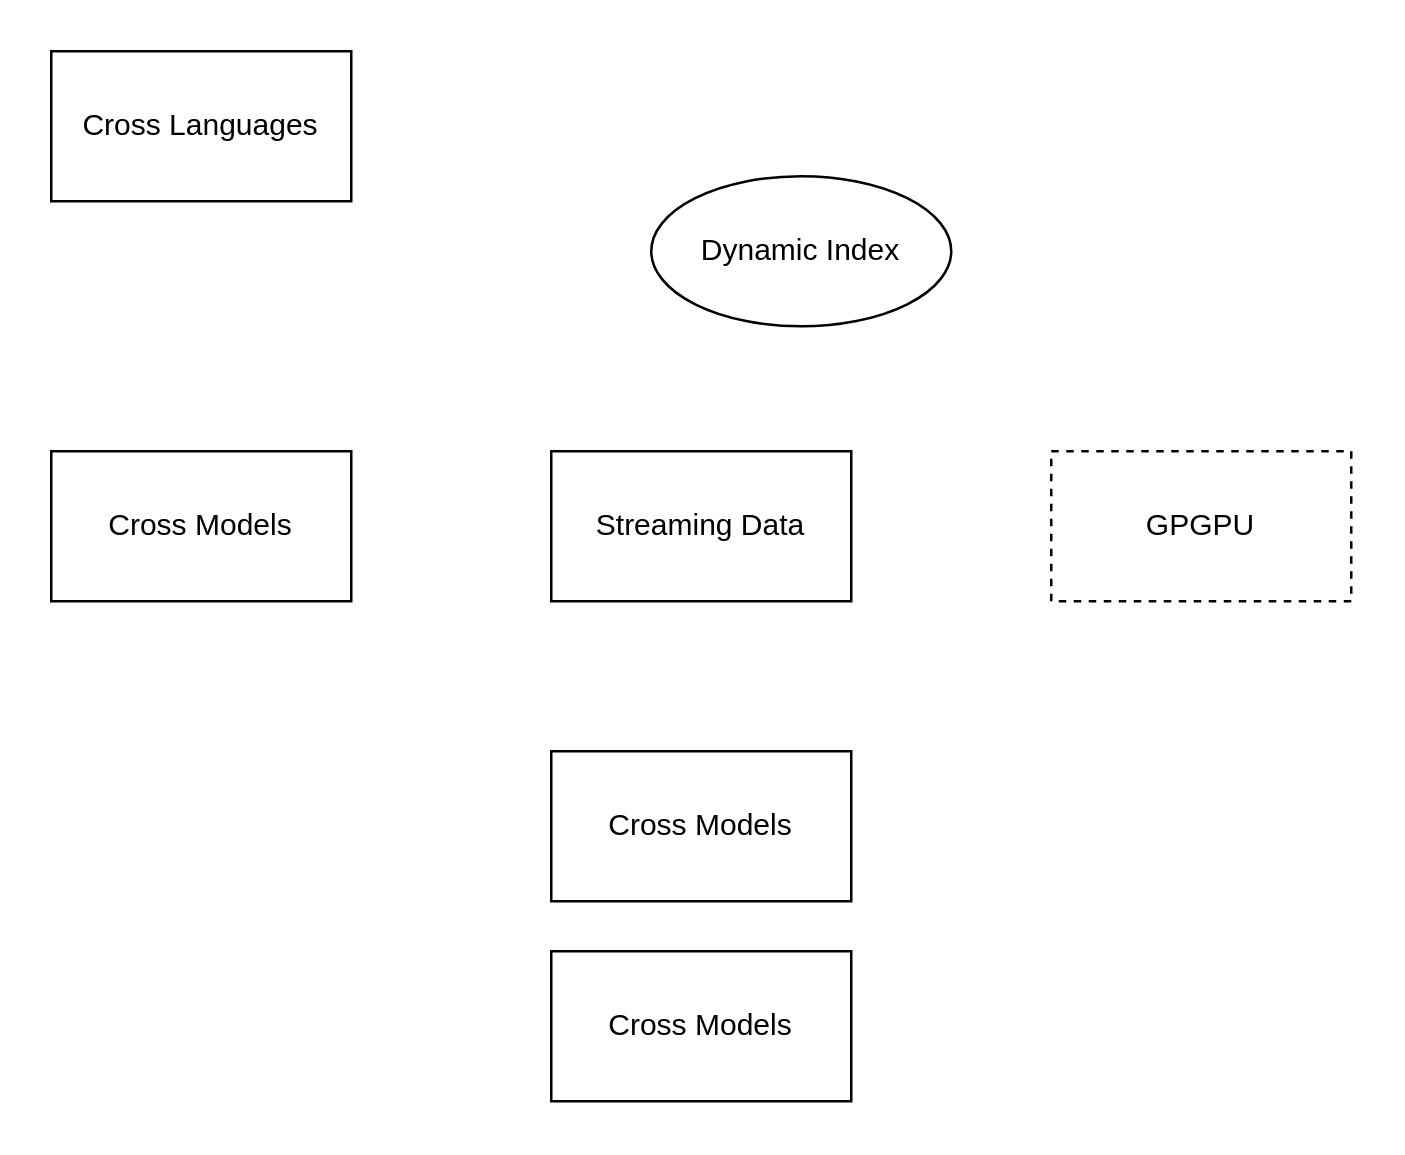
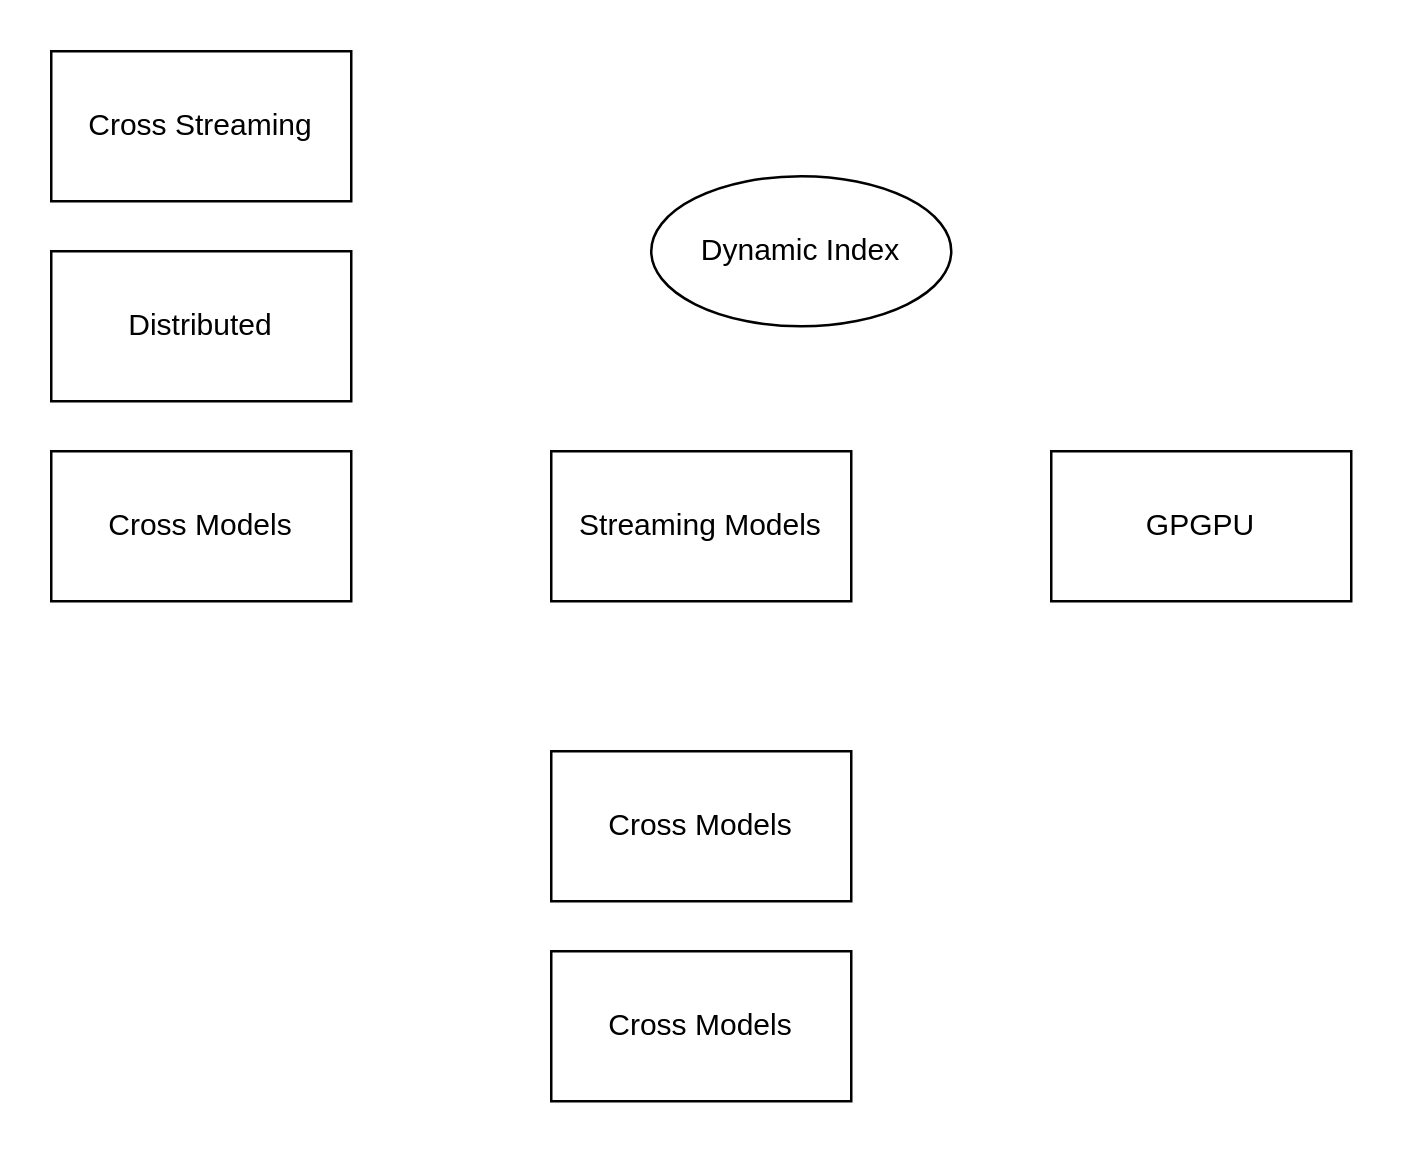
- <mxCell id="2" value="Cross Languages" style="rounded=0;whiteSpace=wrap;html=1;" vertex="1" parent="1"><mxGeometry x="20" y="20" width="120" height="60" as="geometry" /></mxCell>
+ <mxCell id="2" value="Cross Streaming" style="rounded=0;whiteSpace=wrap;html=1;" vertex="1" parent="1"><mxGeometry x="20" y="20" width="120" height="60" as="geometry" /></mxCell>
+ <mxCell id="3" value="Distributed" style="rounded=0;whiteSpace=wrap;html=1;" vertex="1" parent="1"><mxGeometry x="20" y="100" width="120" height="60" as="geometry" /></mxCell>
- <mxCell id="5" value="Streaming Data" style="rounded=0;whiteSpace=wrap;html=1;" vertex="1" parent="1"><mxGeometry x="220" y="180" width="120" height="60" as="geometry" /></mxCell>
+ <mxCell id="5" value="Streaming Models" style="rounded=0;whiteSpace=wrap;html=1;" vertex="1" parent="1"><mxGeometry x="220" y="180" width="120" height="60" as="geometry" /></mxCell>
- <mxCell id="7" value="GPGPU" style="rounded=0;whiteSpace=wrap;html=1;dashed=1;" vertex="1" parent="1"><mxGeometry x="420" y="180" width="120" height="60" as="geometry" /></mxCell>
+ <mxCell id="7" value="GPGPU" style="rounded=0;whiteSpace=wrap;html=1;" vertex="1" parent="1"><mxGeometry x="420" y="180" width="120" height="60" as="geometry" /></mxCell>
